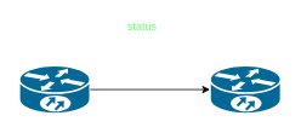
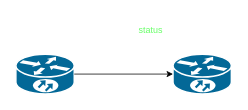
- <mxCell id="5" value="status" style="text;html=1;align=center;verticalAlign=middle;resizable=0;points=[];autosize=1;fontColor=#66FF66;" parent="1" vertex="1"><mxGeometry x="130" y="20" width="50" height="20" as="geometry" /></mxCell>
+ <mxCell id="5" value="status" style="text;html=1;align=center;verticalAlign=middle;resizable=0;points=[];autosize=1;fontColor=#66FF66;" parent="1" vertex="1"><mxGeometry x="175" y="30" width="50" height="20" as="geometry" /></mxCell>
